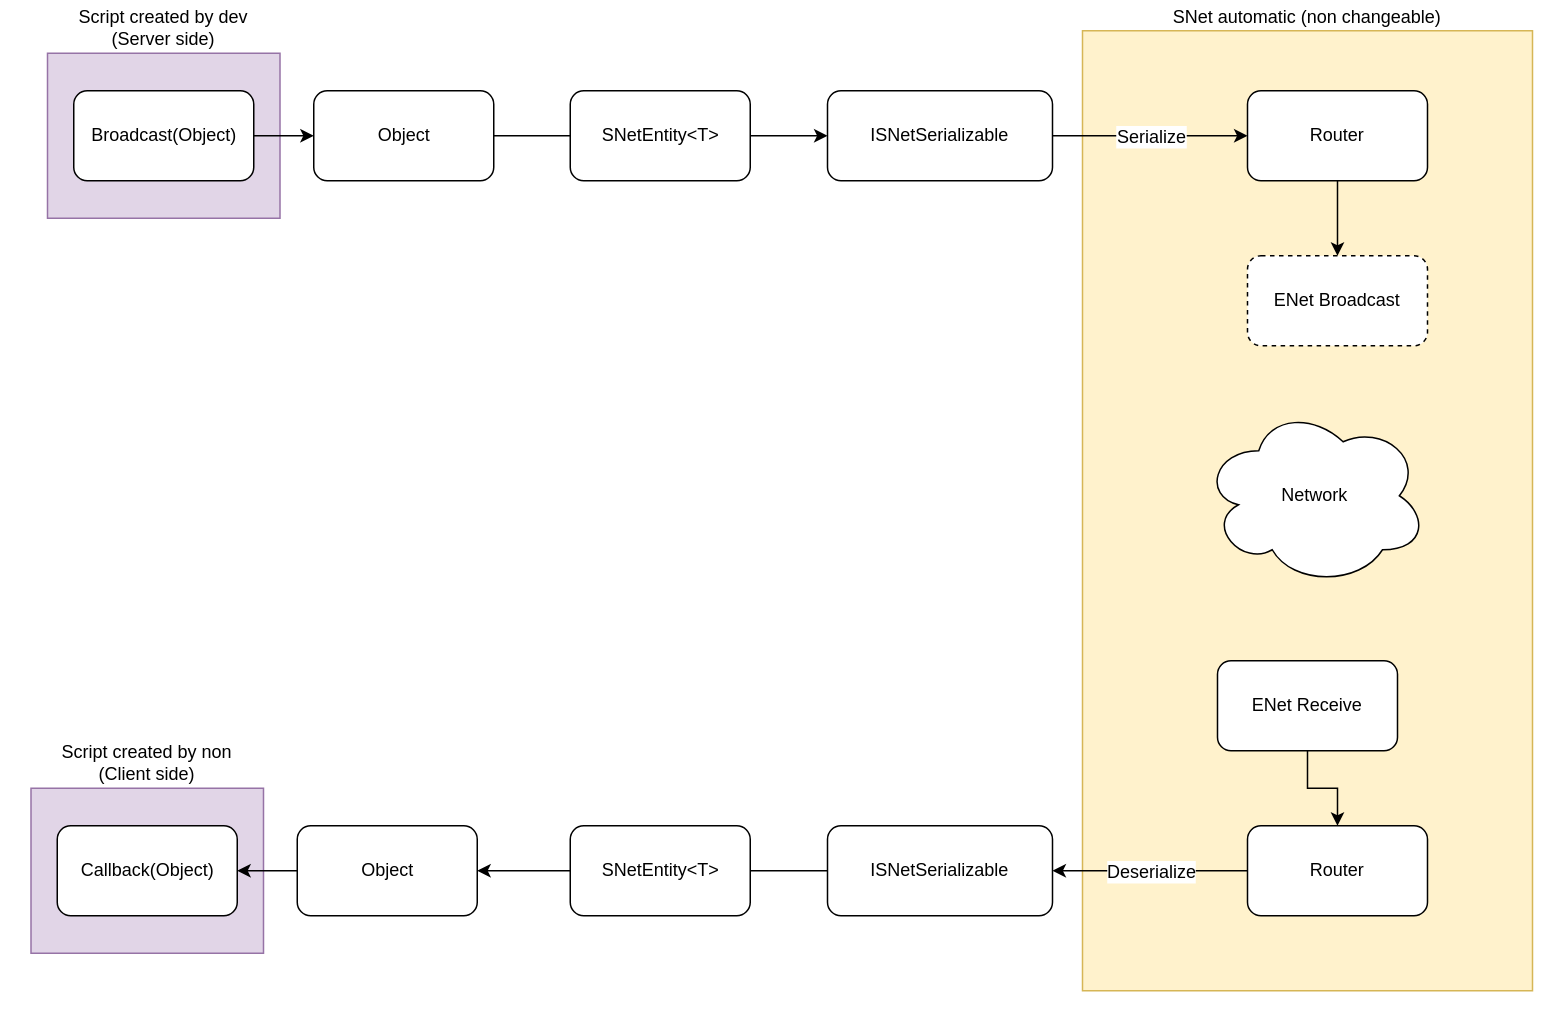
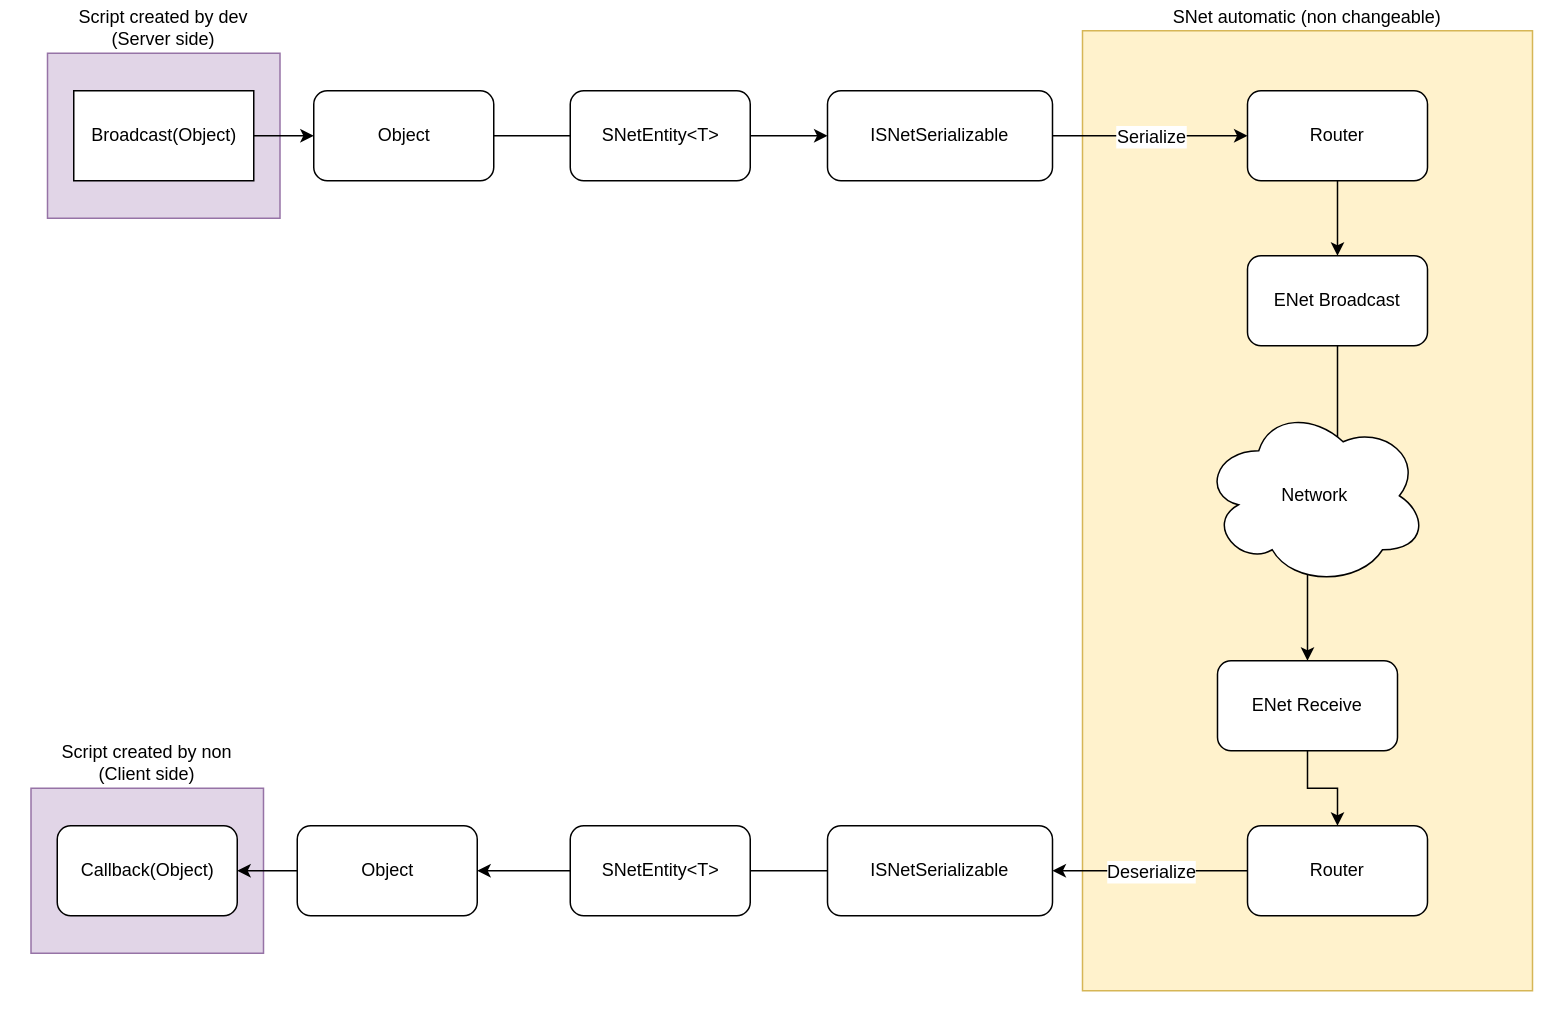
- <mxCell id="6" value="Broadcast(Object)" style="rounded=1;whiteSpace=wrap;html=1;" vertex="1" parent="1"><mxGeometry x="48.5" y="60" width="120" height="60" as="geometry" /></mxCell>
+ <mxCell id="6" value="Broadcast(Object)" style="whiteSpace=wrap;html=1;rounded=0;" vertex="1" parent="1"><mxGeometry x="48.5" y="60" width="120" height="60" as="geometry" /></mxCell>
- <mxCell id="15" value="ENet Broadcast" style="rounded=1;whiteSpace=wrap;html=1;align=center;dashed=1;" vertex="1" parent="1"><mxGeometry x="831" y="170" width="120" height="60" as="geometry" /></mxCell>
+ <mxCell id="15" value="ENet Broadcast" style="rounded=1;whiteSpace=wrap;html=1;align=center;" vertex="1" parent="1"><mxGeometry x="831" y="170" width="120" height="60" as="geometry" /></mxCell>
+ <mxCell id="14" style="edgeStyle=orthogonalEdgeStyle;rounded=0;orthogonalLoop=1;jettySize=auto;html=1;" edge="1" parent="1" source="15" target="18"><mxGeometry relative="1" as="geometry" /></mxCell>
